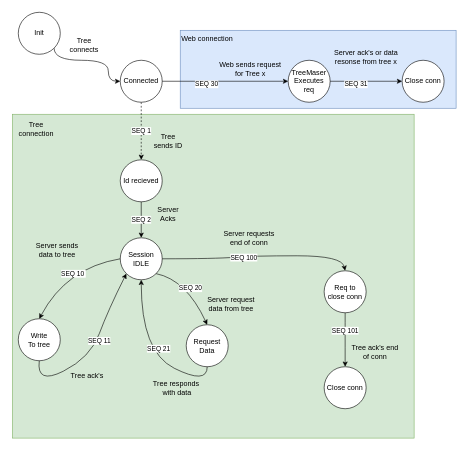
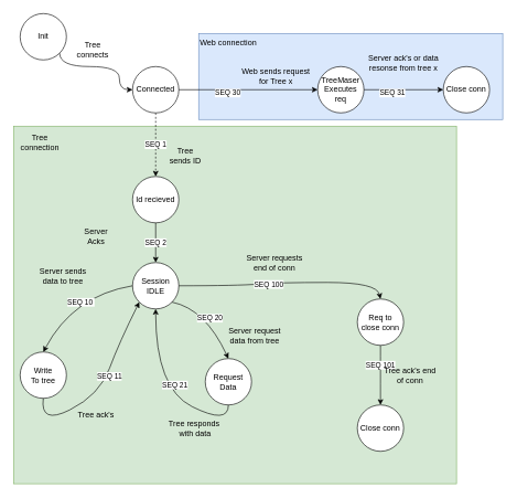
- <mxCell id="26" value="Server Acks" style="text;html=1;strokeColor=none;fillColor=none;align=center;verticalAlign=middle;whiteSpace=wrap;rounded=0;" vertex="1" parent="1"><mxGeometry x="250" y="341" width="60" height="30" as="geometry" /></mxCell>
+ <mxCell id="26" value="Server Acks" style="text;html=1;strokeColor=none;fillColor=none;align=center;verticalAlign=middle;whiteSpace=wrap;rounded=0;" vertex="1" parent="1"><mxGeometry x="115" y="341" width="60" height="30" as="geometry" /></mxCell>
- <mxCell id="33" value="Tree ack's end of conn" style="text;html=1;strokeColor=none;fillColor=none;align=center;verticalAlign=middle;whiteSpace=wrap;rounded=0;" vertex="1" parent="1"><mxGeometry x="580" y="571" width="90" height="30" as="geometry" /></mxCell>
+ <mxCell id="33" value="Tree ack's end of conn" style="text;html=1;strokeColor=none;fillColor=none;align=center;verticalAlign=middle;whiteSpace=wrap;rounded=0;" vertex="1" parent="1"><mxGeometry x="575" y="551" width="90" height="30" as="geometry" /></mxCell>
